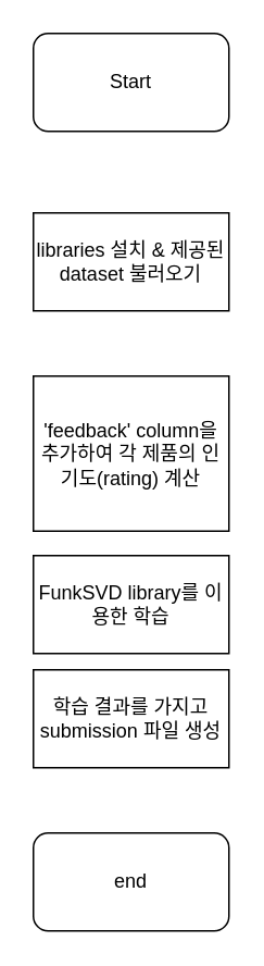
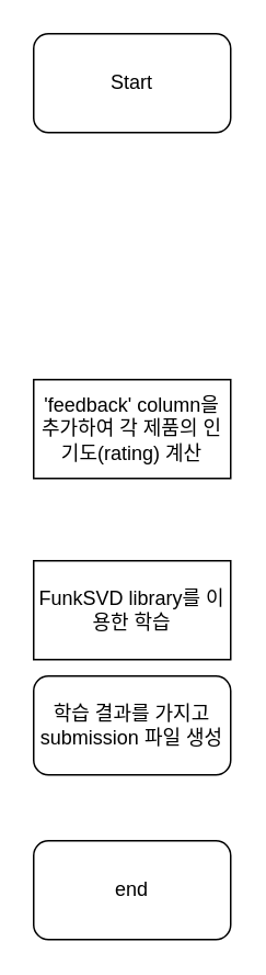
- <mxCell id="3" value="libraries 설치 &amp;amp; 제공된 dataset 불러오기" style="rounded=0;whiteSpace=wrap;html=1;" vertex="1" parent="1"><mxGeometry x="20" y="130" width="120" height="60" as="geometry" /></mxCell>
- <mxCell id="4" value="'feedback' column을 추가하여 각 제품의 인기도(rating) 계산" style="rounded=0;whiteSpace=wrap;html=1;" vertex="1" parent="1"><mxGeometry x="20" y="230" width="120" height="95" as="geometry" /></mxCell>
+ <mxCell id="4" value="'feedback' column을 추가하여 각 제품의 인기도(rating) 계산" style="rounded=0;whiteSpace=wrap;html=1;" vertex="1" parent="1"><mxGeometry x="20" y="230" width="120" height="60" as="geometry" /></mxCell>
- <mxCell id="6" value="학습 결과를 가지고 submission 파일 생성" style="rounded=0;whiteSpace=wrap;html=1;" vertex="1" parent="1"><mxGeometry x="20" y="410" width="120" height="60" as="geometry" /></mxCell>
+ <mxCell id="6" value="학습 결과를 가지고 submission 파일 생성" style="whiteSpace=wrap;html=1;rounded=1;" vertex="1" parent="1"><mxGeometry x="20" y="410" width="120" height="60" as="geometry" /></mxCell>
